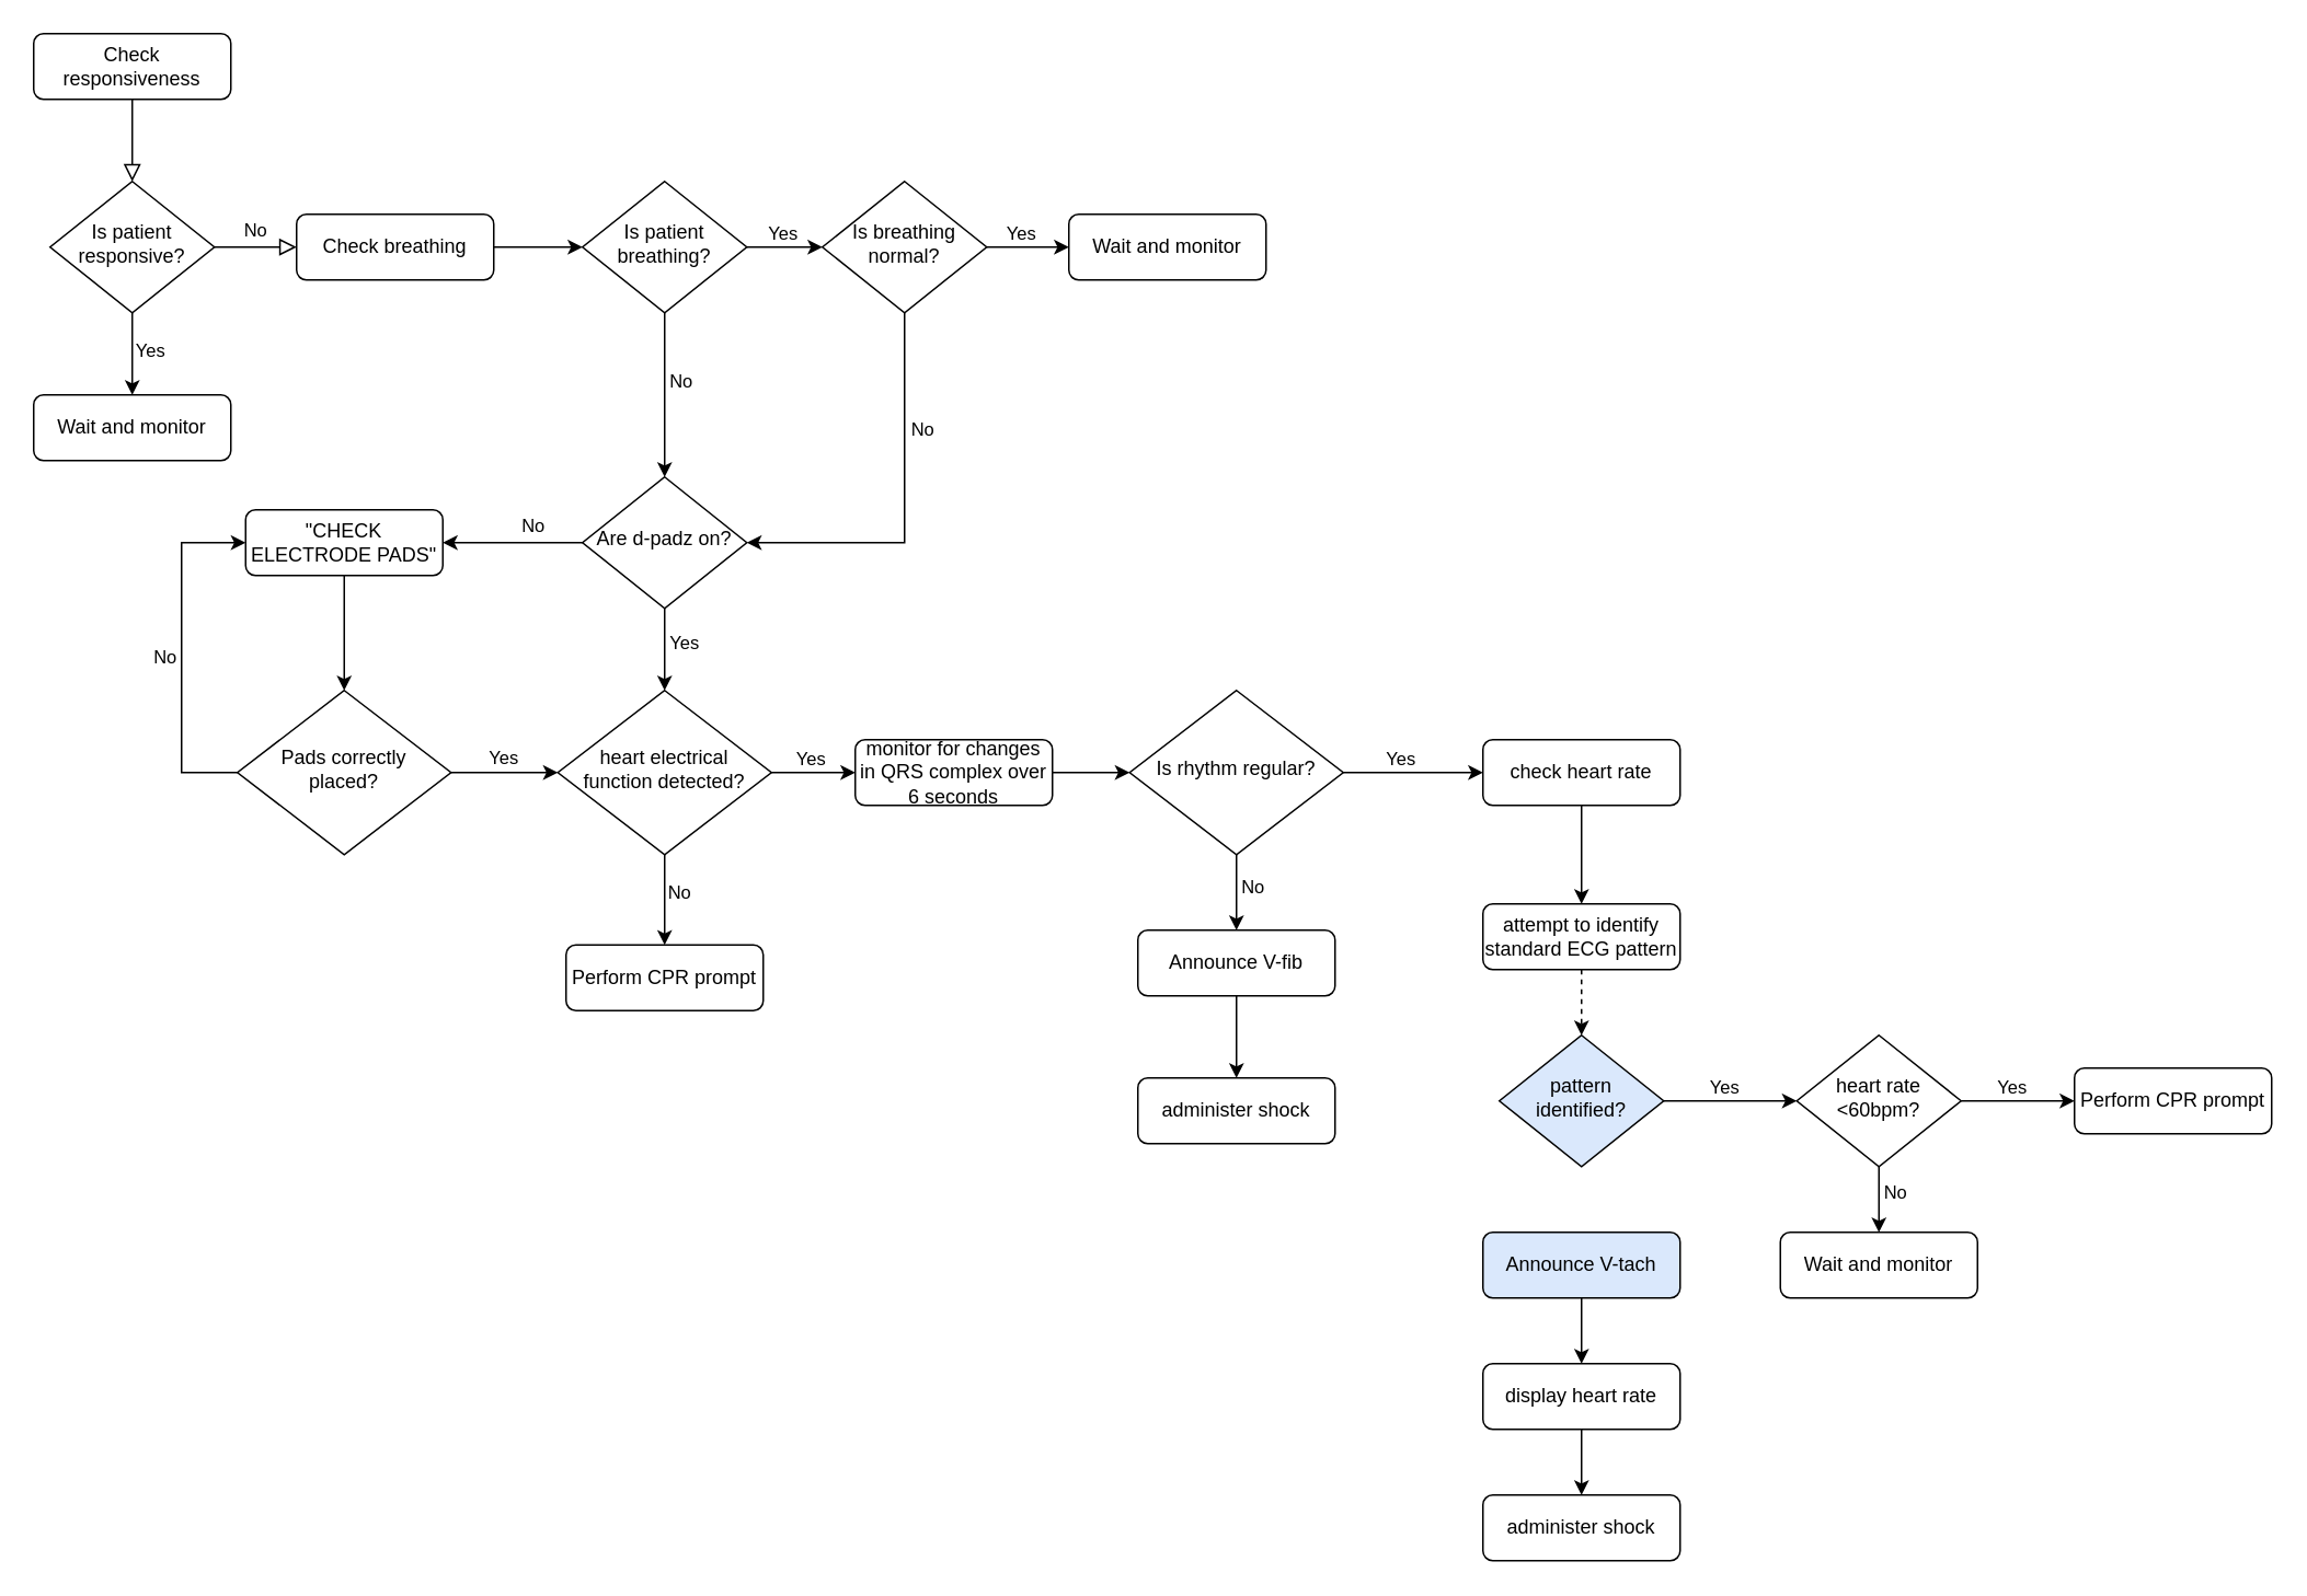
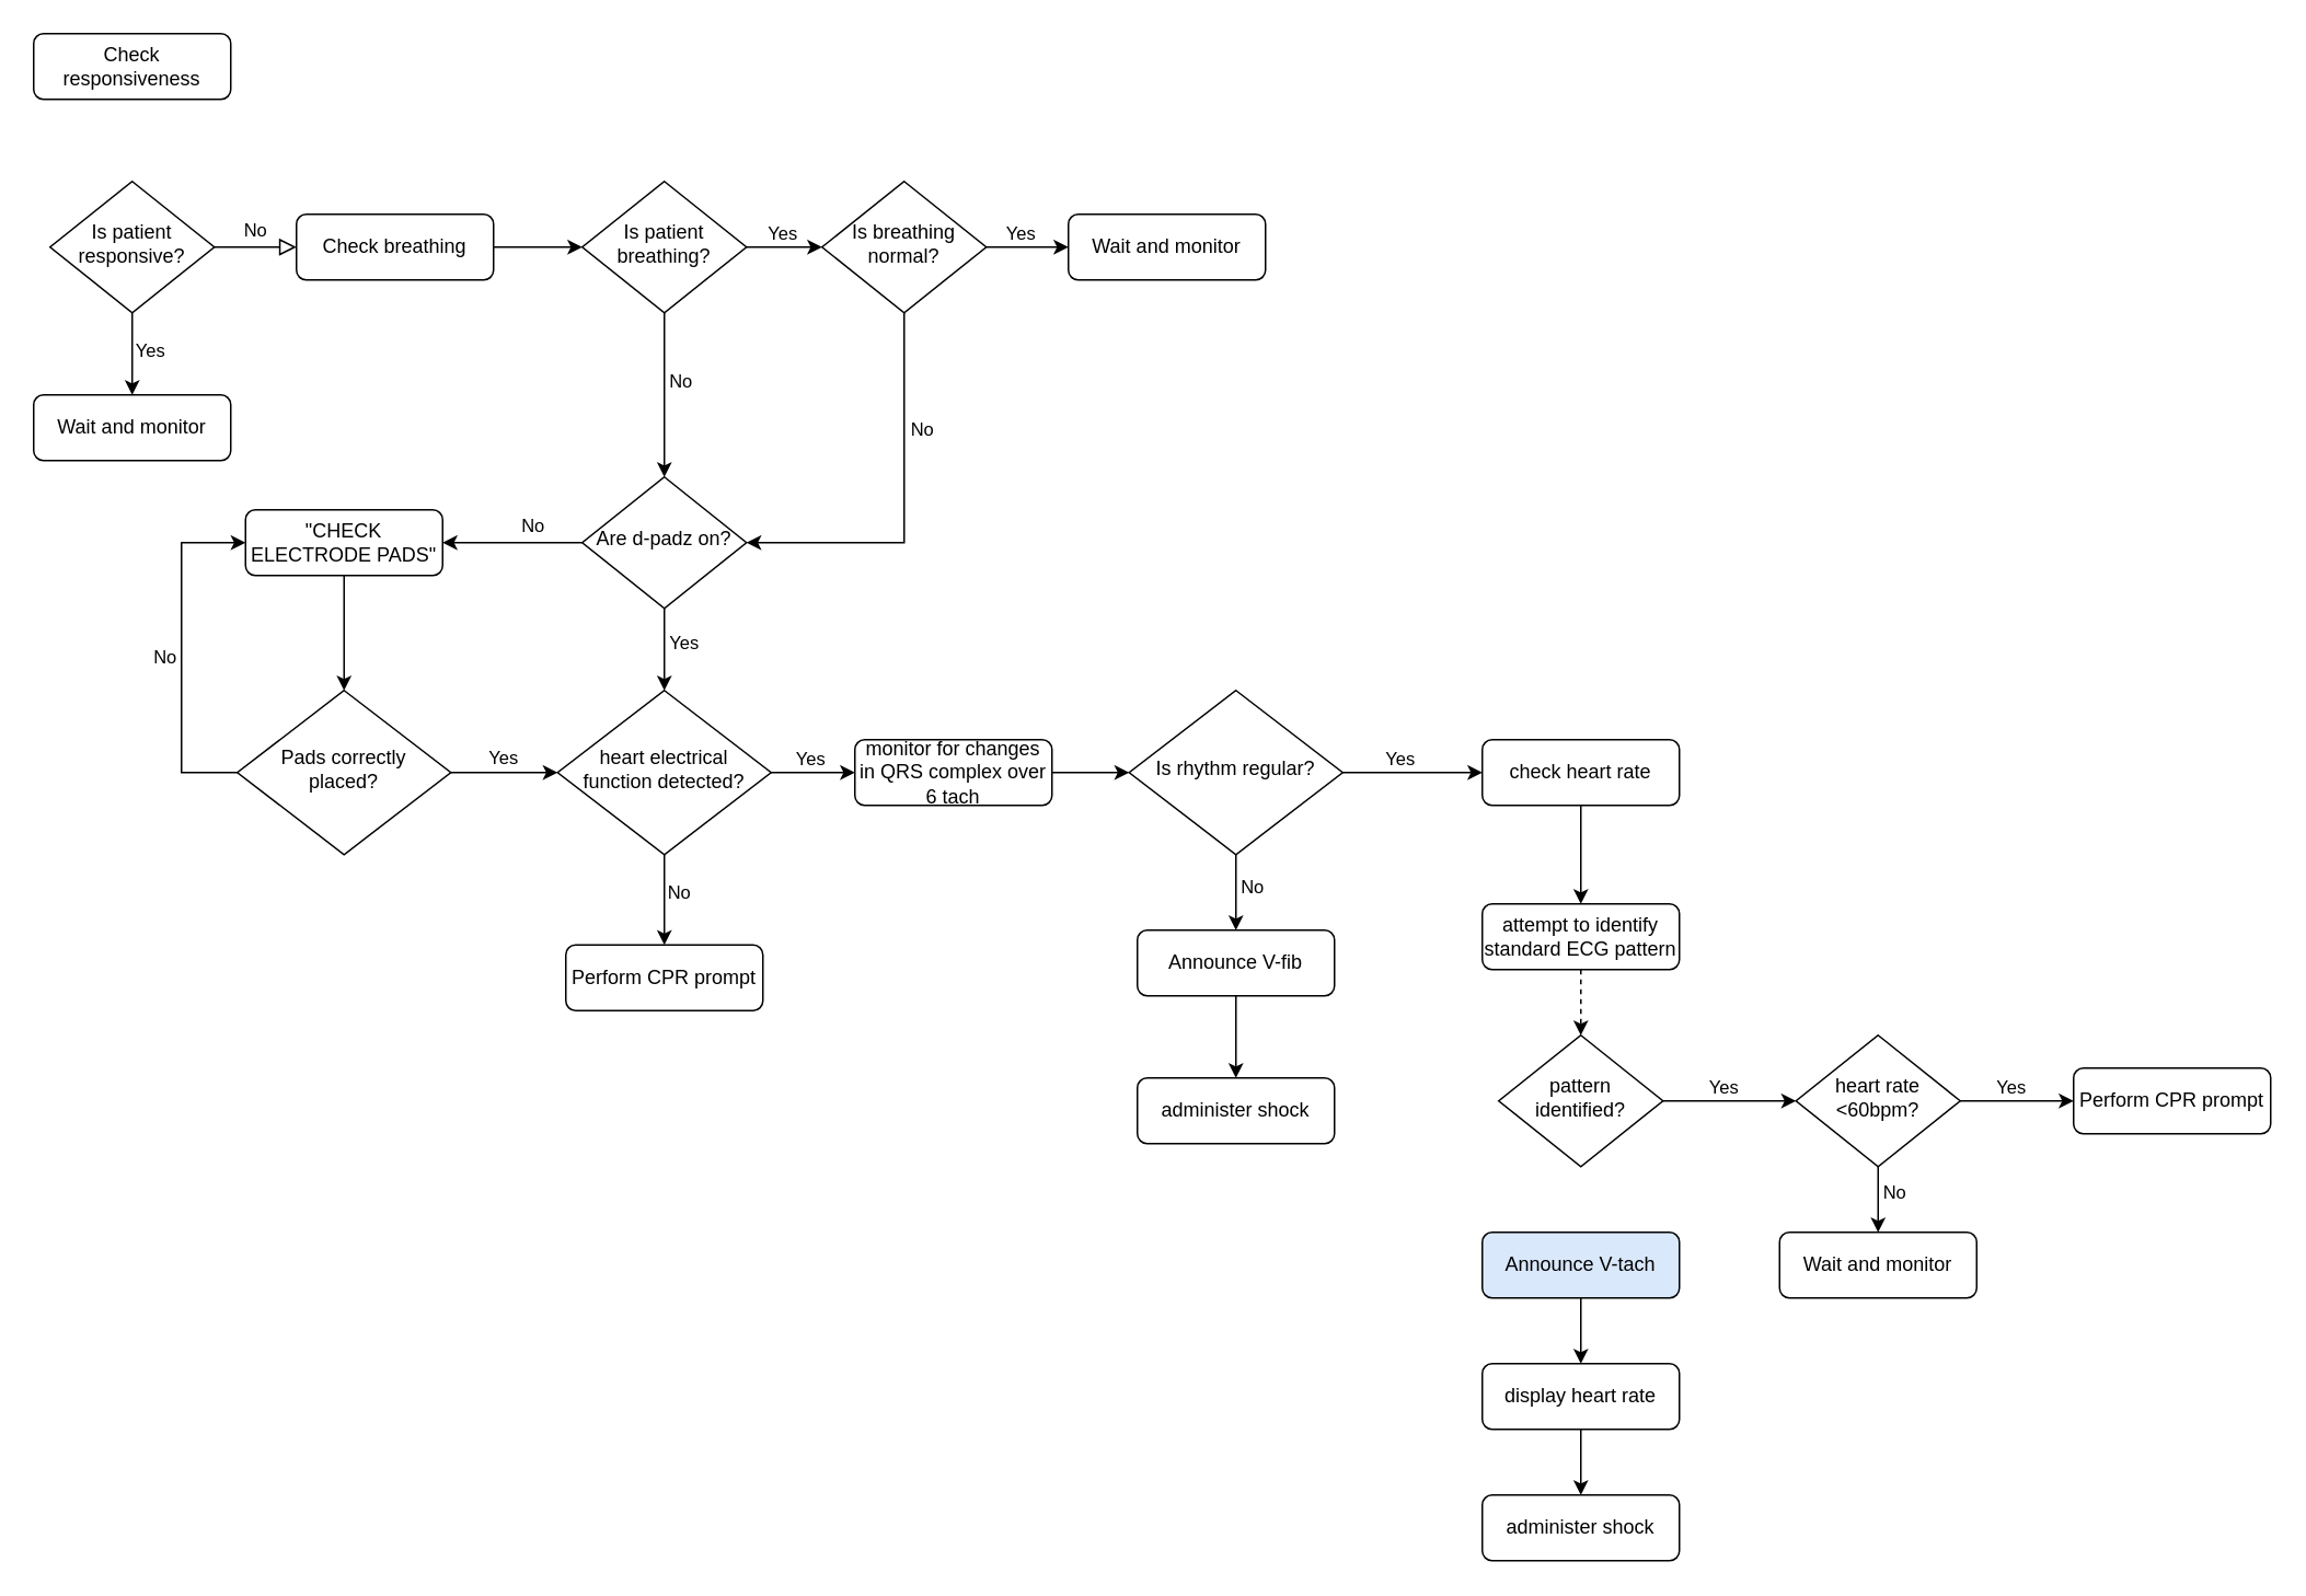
- <mxCell id="2" value="" style="rounded=0;html=1;jettySize=auto;orthogonalLoop=1;fontSize=11;endArrow=block;endFill=0;endSize=8;strokeWidth=1;shadow=0;labelBackgroundColor=none;edgeStyle=orthogonalEdgeStyle;" parent="1" source="3" target="7" edge="1"><mxGeometry relative="1" as="geometry" /></mxCell>
- <mxCell id="34" value="monitor for changes in QRS complex over 6 seconds" style="rounded=1;whiteSpace=wrap;html=1;fontSize=12;glass=0;strokeWidth=1;shadow=0;" parent="1" vertex="1"><mxGeometry x="520" y="450" width="120" height="40" as="geometry" /></mxCell>
+ <mxCell id="34" value="monitor for changes in QRS complex over 6 tach" style="rounded=1;whiteSpace=wrap;html=1;fontSize=12;glass=0;strokeWidth=1;shadow=0;" parent="1" vertex="1"><mxGeometry x="520" y="450" width="120" height="40" as="geometry" /></mxCell>
- <mxCell id="42" value="pattern identified?" style="rhombus;whiteSpace=wrap;html=1;shadow=0;fontFamily=Helvetica;fontSize=12;align=center;strokeWidth=1;spacing=6;spacingTop=-4;fillColor=#dae8fc;" parent="1" vertex="1"><mxGeometry x="912" y="630" width="100" height="80" as="geometry" /></mxCell>
+ <mxCell id="42" value="pattern identified?" style="rhombus;whiteSpace=wrap;html=1;shadow=0;fontFamily=Helvetica;fontSize=12;align=center;strokeWidth=1;spacing=6;spacingTop=-4;" parent="1" vertex="1"><mxGeometry x="912" y="630" width="100" height="80" as="geometry" /></mxCell>
